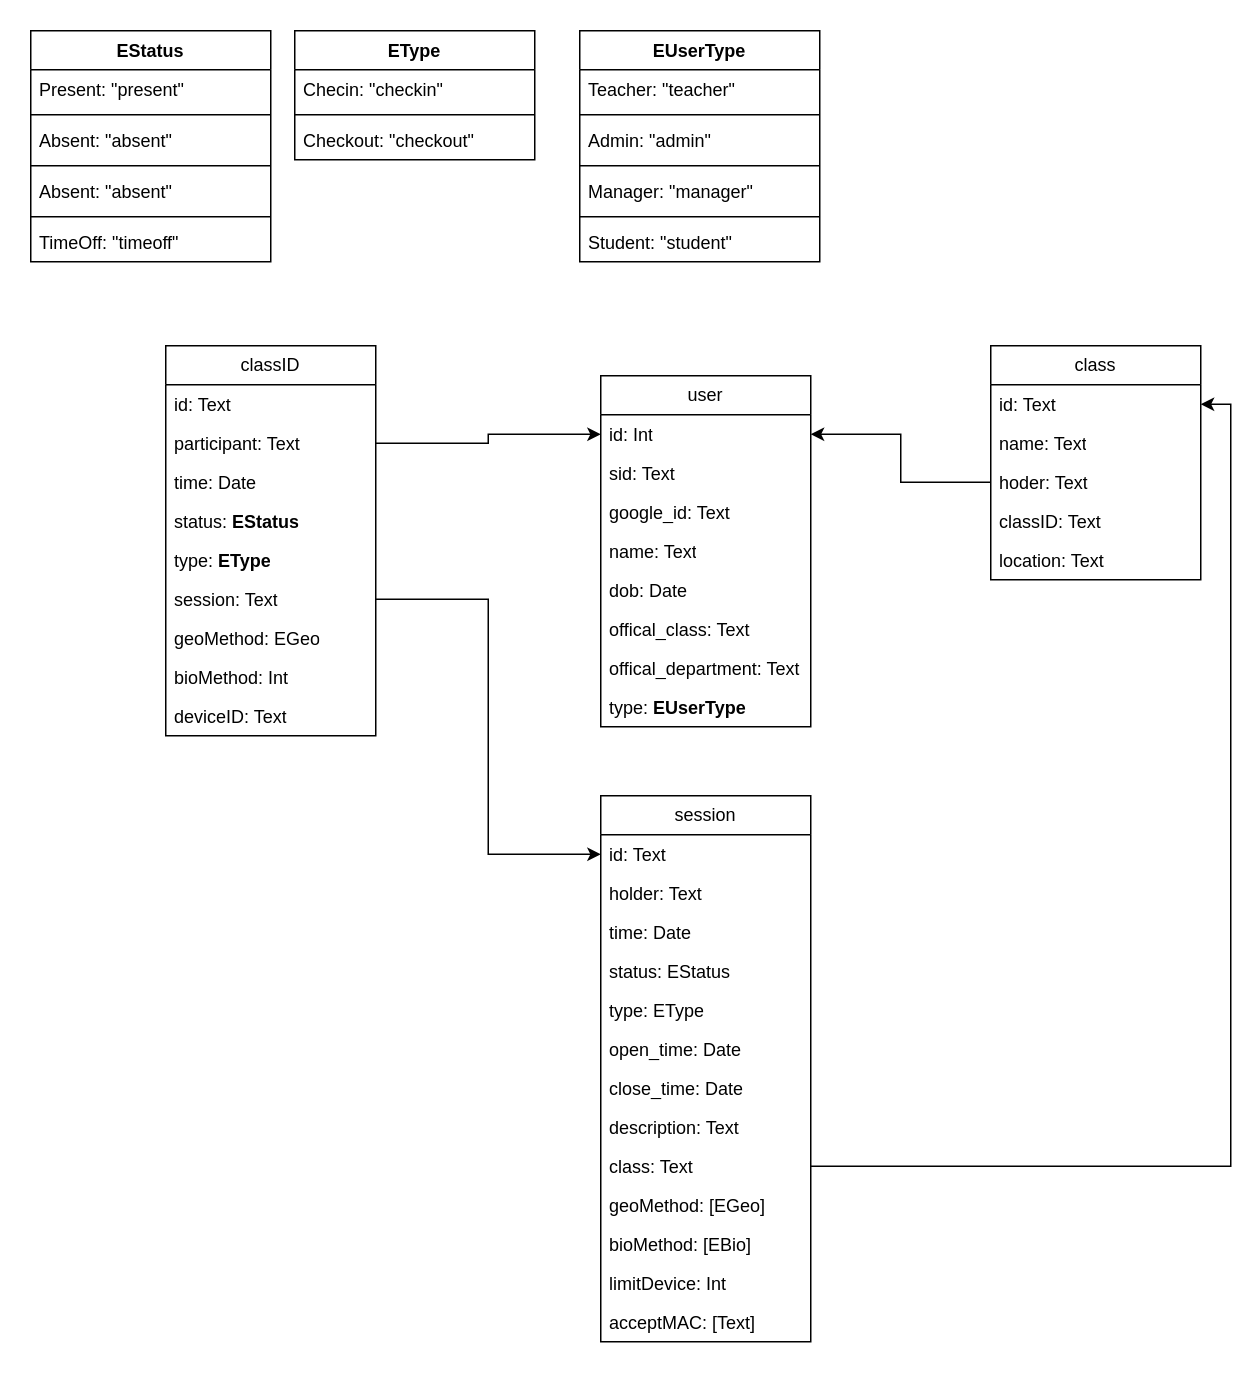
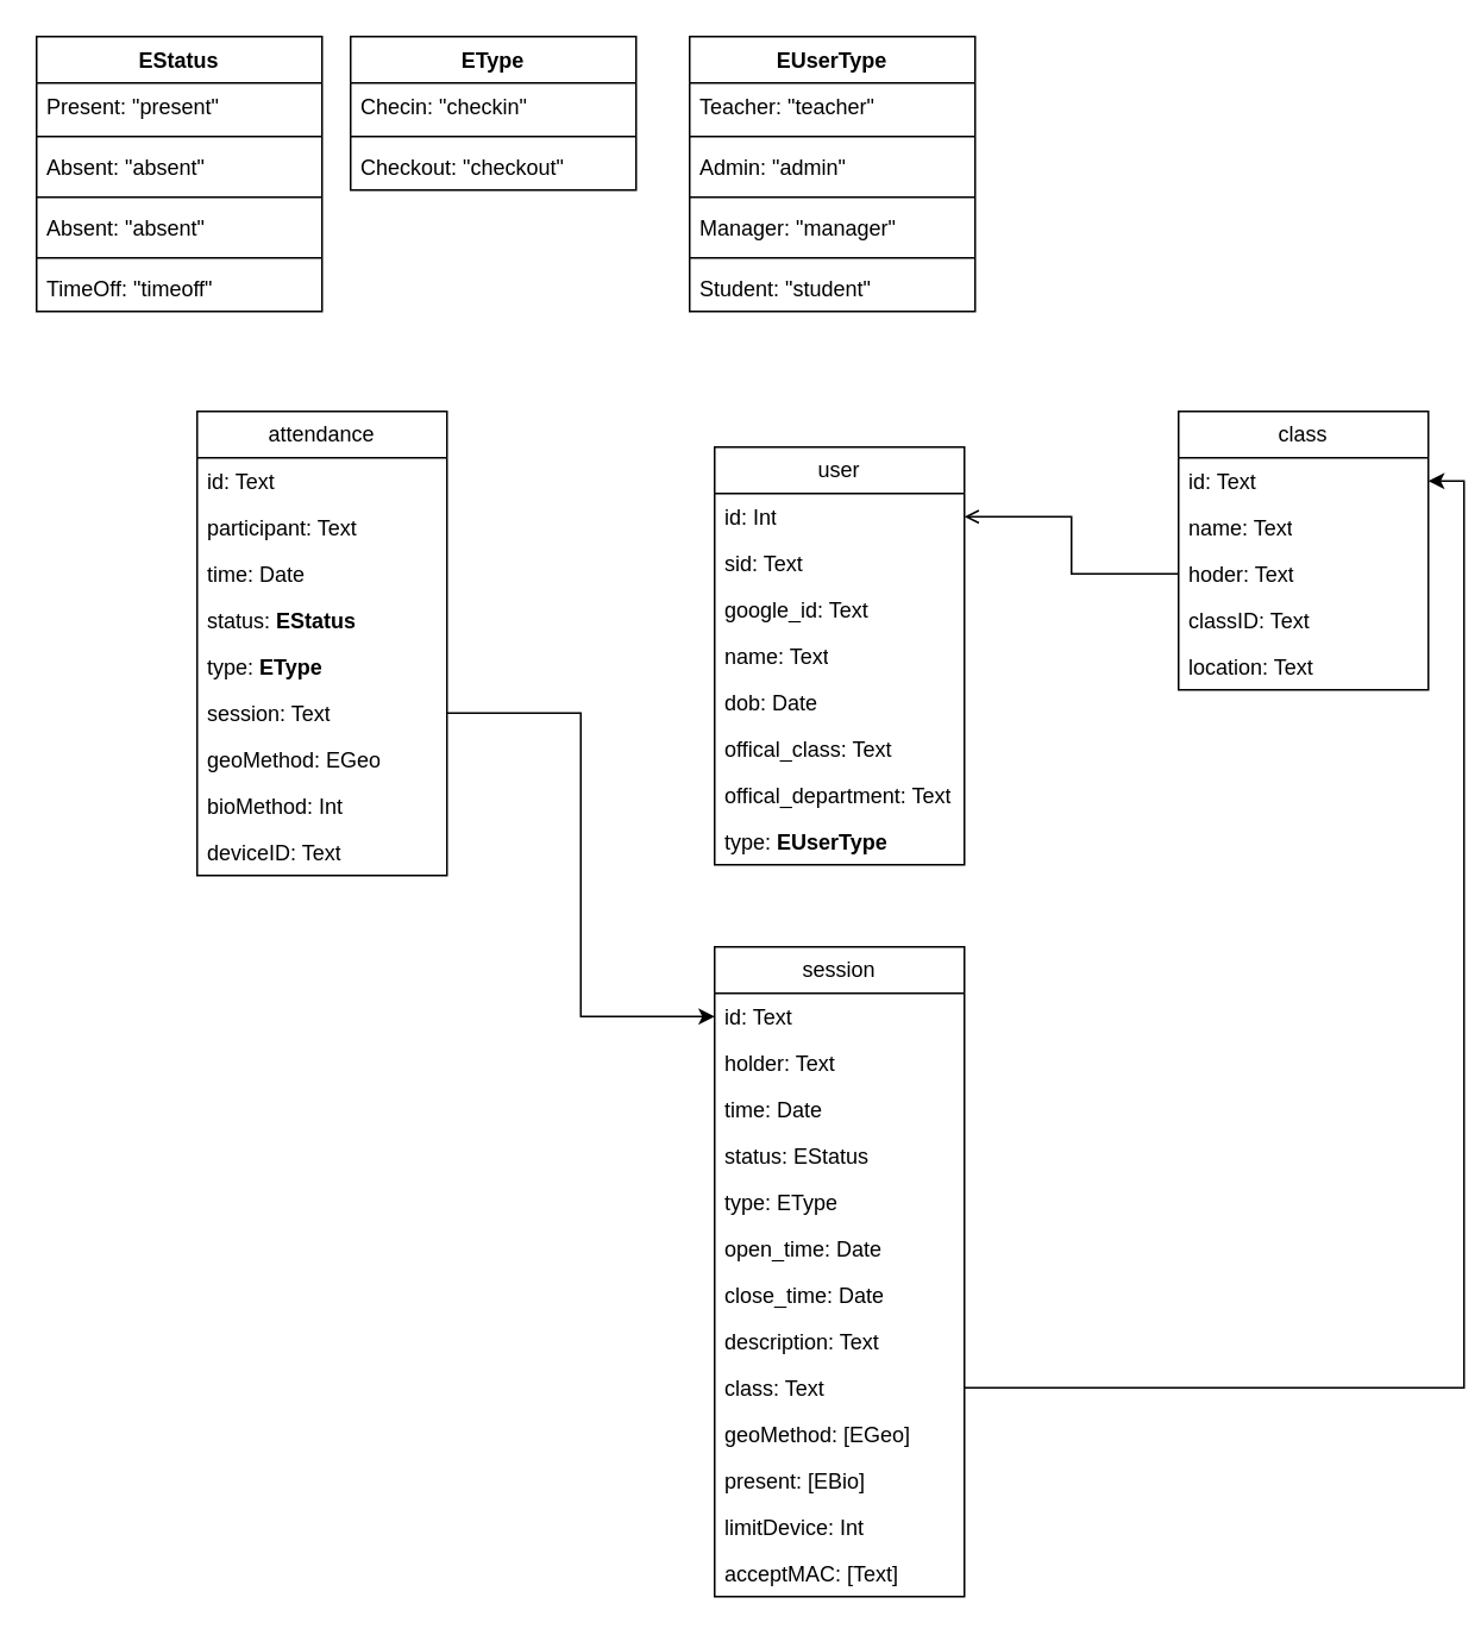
- <mxCell id="11" value="classID" style="swimlane;fontStyle=0;childLayout=stackLayout;horizontal=1;startSize=26;fillColor=none;horizontalStack=0;resizeParent=1;resizeParentMax=0;resizeLast=0;collapsible=1;marginBottom=0;whiteSpace=wrap;html=1;" vertex="1" parent="1"><mxGeometry x="110" y="230" width="140" height="260" as="geometry" /></mxCell>
+ <mxCell id="11" value="attendance" style="swimlane;fontStyle=0;childLayout=stackLayout;horizontal=1;startSize=26;fillColor=none;horizontalStack=0;resizeParent=1;resizeParentMax=0;resizeLast=0;collapsible=1;marginBottom=0;whiteSpace=wrap;html=1;" vertex="1" parent="1"><mxGeometry x="110" y="230" width="140" height="260" as="geometry" /></mxCell>
- <mxCell id="62" style="edgeStyle=orthogonalEdgeStyle;rounded=0;orthogonalLoop=1;jettySize=auto;html=1;entryX=1;entryY=0.5;entryDx=0;entryDy=0;" edge="1" parent="1" source="59" target="3"><mxGeometry relative="1" as="geometry" /></mxCell>
+ <mxCell id="62" style="edgeStyle=orthogonalEdgeStyle;rounded=0;orthogonalLoop=1;jettySize=auto;html=1;entryX=1;entryY=0.5;entryDx=0;entryDy=0;endArrow=open;" edge="1" parent="1" source="59" target="3"><mxGeometry relative="1" as="geometry" /></mxCell>
- <mxCell id="21" style="edgeStyle=orthogonalEdgeStyle;rounded=0;orthogonalLoop=1;jettySize=auto;html=1;entryX=0;entryY=0.5;entryDx=0;entryDy=0;" edge="1" parent="1" source="13" target="3"><mxGeometry relative="1" as="geometry" /></mxCell>
- <mxCell id="45" value="bioMethod: [EBio]" style="text;strokeColor=none;fillColor=none;align=left;verticalAlign=top;spacingLeft=4;spacingRight=4;overflow=hidden;rotatable=0;points=[[0,0.5],[1,0.5]];portConstraint=eastwest;whiteSpace=wrap;html=1;" vertex="1" parent="34"><mxGeometry y="286" width="140" height="26" as="geometry" /></mxCell>
+ <mxCell id="45" value="present: [EBio]" style="text;strokeColor=none;fillColor=none;align=left;verticalAlign=top;spacingLeft=4;spacingRight=4;overflow=hidden;rotatable=0;points=[[0,0.5],[1,0.5]];portConstraint=eastwest;whiteSpace=wrap;html=1;" vertex="1" parent="34"><mxGeometry y="286" width="140" height="26" as="geometry" /></mxCell>
